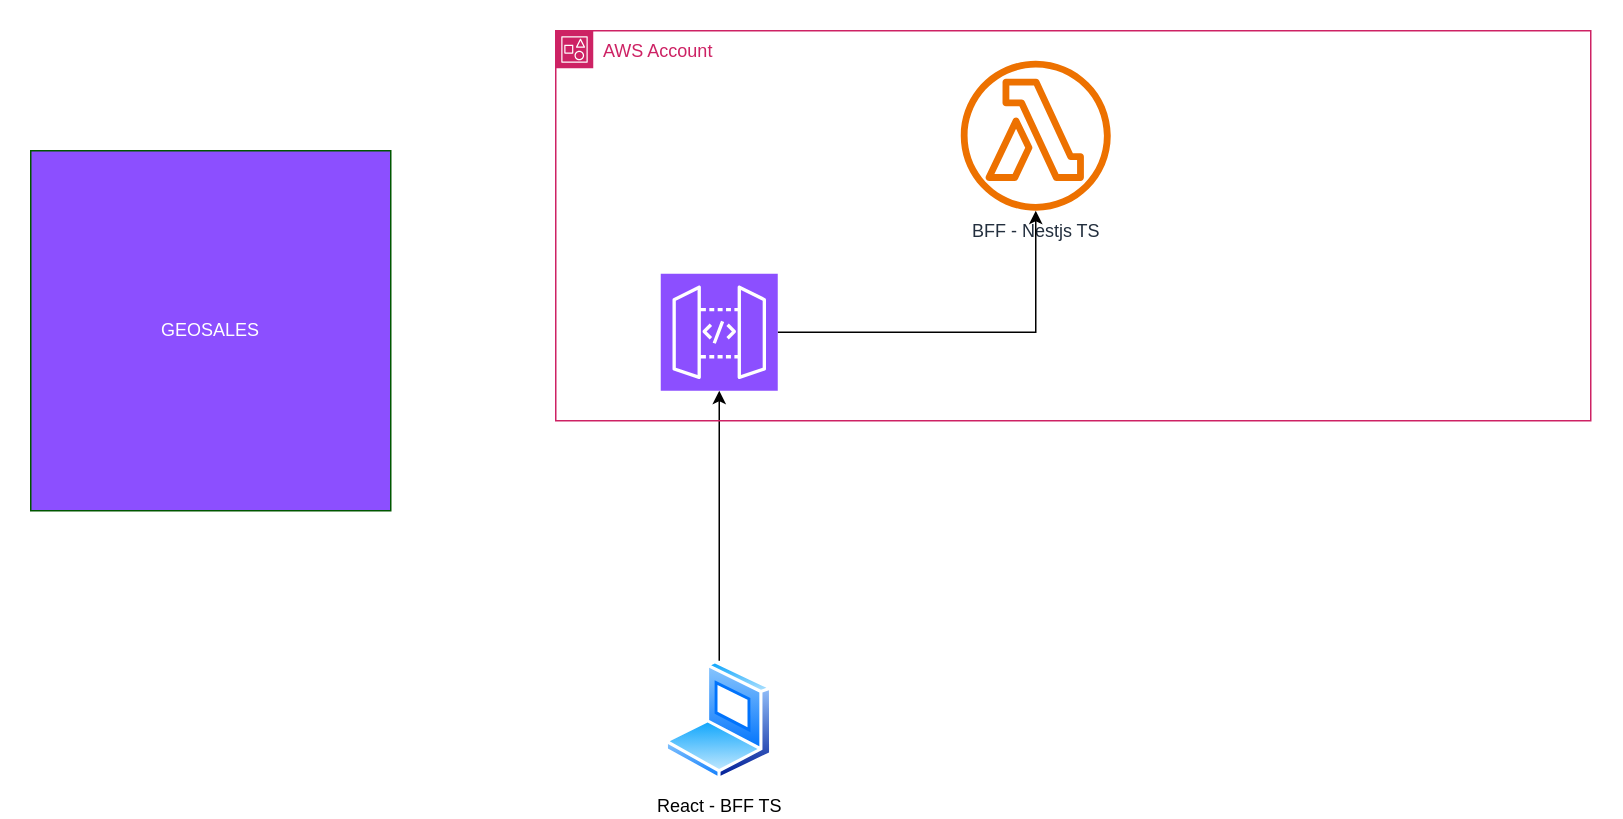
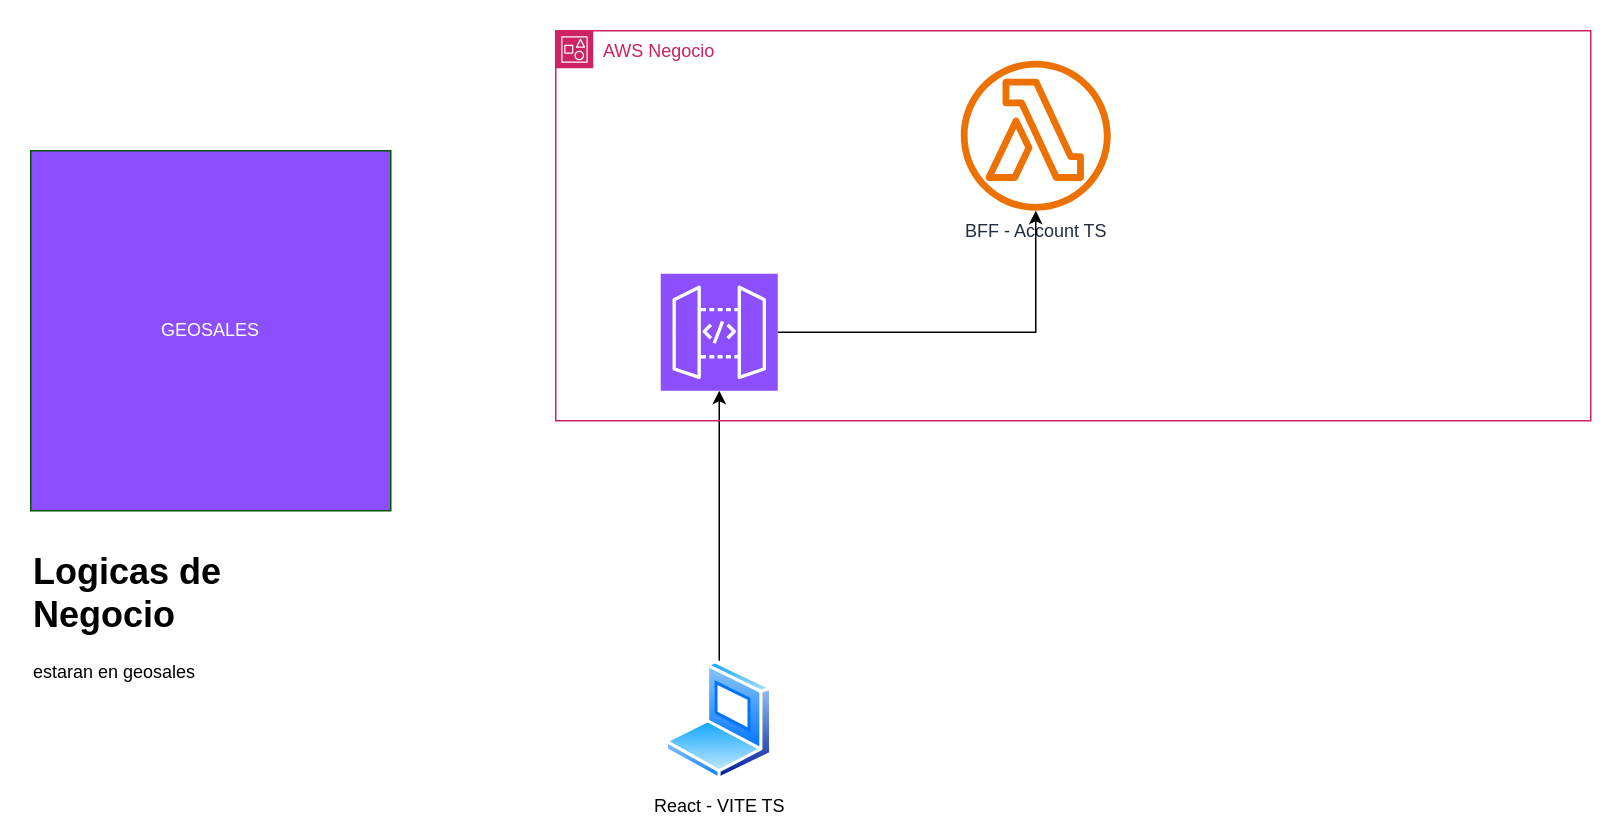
- <mxCell id="9" value="AWS Account" style="points=[[0,0],[0.25,0],[0.5,0],[0.75,0],[1,0],[1,0.25],[1,0.5],[1,0.75],[1,1],[0.75,1],[0.5,1],[0.25,1],[0,1],[0,0.75],[0,0.5],[0,0.25]];outlineConnect=0;gradientColor=none;html=1;whiteSpace=wrap;fontSize=12;fontStyle=0;container=1;pointerEvents=0;collapsible=0;recursiveResize=0;shape=mxgraph.aws4.group;grIcon=mxgraph.aws4.group_account;strokeColor=#CD2264;fillColor=none;verticalAlign=top;align=left;spacingLeft=30;fontColor=#CD2264;dashed=0;" vertex="1" parent="1"><mxGeometry x="370" y="20" width="690" height="260" as="geometry" /></mxCell>
+ <mxCell id="9" value="AWS Negocio" style="points=[[0,0],[0.25,0],[0.5,0],[0.75,0],[1,0],[1,0.25],[1,0.5],[1,0.75],[1,1],[0.75,1],[0.5,1],[0.25,1],[0,1],[0,0.75],[0,0.5],[0,0.25]];outlineConnect=0;gradientColor=none;html=1;whiteSpace=wrap;fontSize=12;fontStyle=0;container=1;pointerEvents=0;collapsible=0;recursiveResize=0;shape=mxgraph.aws4.group;grIcon=mxgraph.aws4.group_account;strokeColor=#CD2264;fillColor=none;verticalAlign=top;align=left;spacingLeft=30;fontColor=#CD2264;dashed=0;" vertex="1" parent="1"><mxGeometry x="370" y="20" width="690" height="260" as="geometry" /></mxCell>
- <mxCell id="4" value="BFF - Nestjs TS" style="sketch=0;outlineConnect=0;fontColor=#232F3E;gradientColor=none;fillColor=#ED7100;strokeColor=none;dashed=0;verticalLabelPosition=bottom;verticalAlign=top;align=center;html=1;fontSize=12;fontStyle=0;aspect=fixed;pointerEvents=1;shape=mxgraph.aws4.lambda_function;" vertex="1" parent="1"><mxGeometry x="640" y="40" width="100" height="100" as="geometry" /></mxCell>
+ <mxCell id="4" value="BFF - Account TS" style="sketch=0;outlineConnect=0;fontColor=#232F3E;gradientColor=none;fillColor=#ED7100;strokeColor=none;dashed=0;verticalLabelPosition=bottom;verticalAlign=top;align=center;html=1;fontSize=12;fontStyle=0;aspect=fixed;pointerEvents=1;shape=mxgraph.aws4.lambda_function;" vertex="1" parent="1"><mxGeometry x="640" y="40" width="100" height="100" as="geometry" /></mxCell>
+ <mxCell id="3" value="&lt;h1 style=&quot;margin-top: 0px;&quot;&gt;Logicas de Negocio&lt;/h1&gt;&lt;div&gt;estaran en geosales&lt;/div&gt;" style="text;html=1;whiteSpace=wrap;overflow=hidden;rounded=0;" vertex="1" parent="1"><mxGeometry x="20" y="360" width="180" height="120" as="geometry" /></mxCell>
- <mxCell id="8" value="React - BFF TS" style="image;aspect=fixed;perimeter=ellipsePerimeter;html=1;align=center;shadow=0;dashed=0;spacingTop=3;image=img/lib/active_directory/laptop_client.svg;" vertex="1" parent="1"><mxGeometry x="443" y="440" width="72" height="80" as="geometry" /></mxCell>
+ <mxCell id="8" value="React - VITE TS" style="image;aspect=fixed;perimeter=ellipsePerimeter;html=1;align=center;shadow=0;dashed=0;spacingTop=3;image=img/lib/active_directory/laptop_client.svg;" vertex="1" parent="1"><mxGeometry x="443" y="440" width="72" height="80" as="geometry" /></mxCell>
